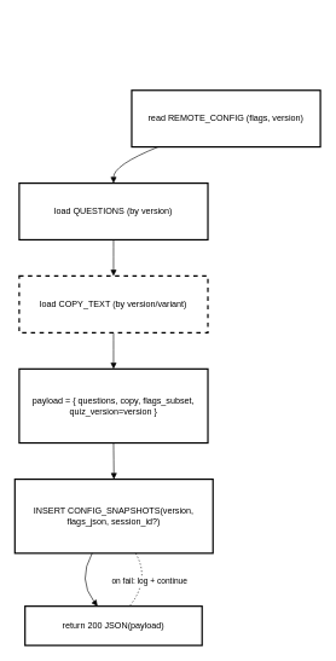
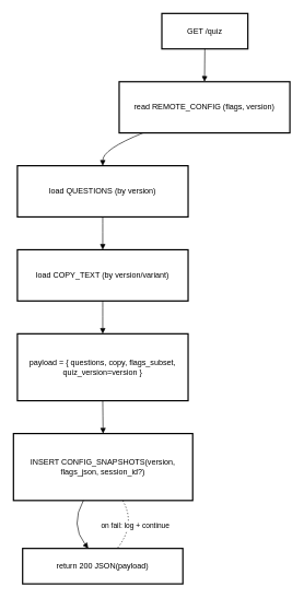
+ <mxCell id="2" value="GET /quiz" style="whiteSpace=wrap;strokeWidth=2;" vertex="1" parent="1"><mxGeometry x="246" y="20" width="131" height="54" as="geometry" /></mxCell>
+ <mxCell id="9" value="" style="curved=1;startArrow=none;endArrow=block;exitX=0.5;exitY=1;entryX=0.5;entryY=0;rounded=0;" edge="1" parent="1" source="2" target="3"><mxGeometry relative="1" as="geometry"><Array as="points" /></mxGeometry></mxCell>
- <mxCell id="5" value="load COPY_TEXT (by version/variant)" style="whiteSpace=wrap;strokeWidth=2;dashed=1;" vertex="1" parent="1"><mxGeometry x="26" y="380" width="260" height="78" as="geometry" /></mxCell>
+ <mxCell id="5" value="load COPY_TEXT (by version/variant)" style="whiteSpace=wrap;strokeWidth=2;" vertex="1" parent="1"><mxGeometry x="26" y="380" width="260" height="78" as="geometry" /></mxCell>
